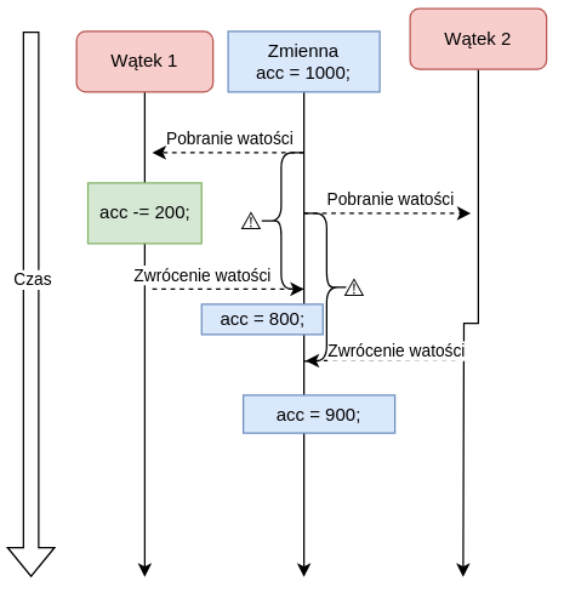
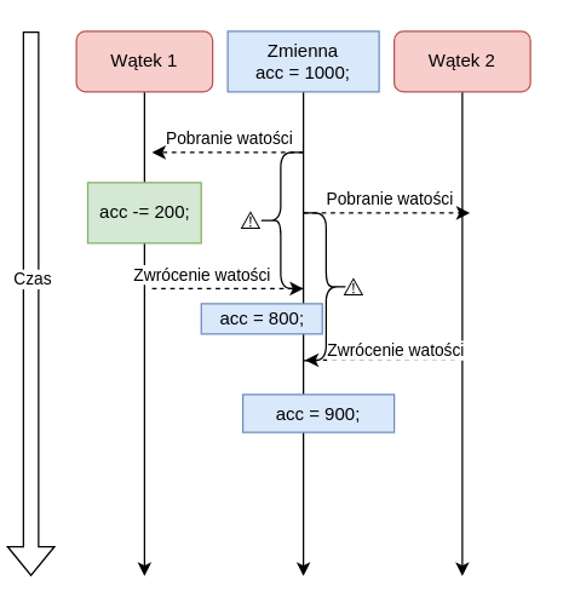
- <mxCell id="7" value="Wątek 2" style="rounded=1;whiteSpace=wrap;html=1;fillColor=#f8cecc;strokeColor=#b85450;" parent="1" vertex="1"><mxGeometry x="270" y="5" width="90" height="40" as="geometry" /></mxCell>
+ <mxCell id="7" value="Wątek 2" style="rounded=1;whiteSpace=wrap;html=1;fillColor=#f8cecc;strokeColor=#b85450;" parent="1" vertex="1"><mxGeometry x="260" y="20" width="90" height="40" as="geometry" /></mxCell>
